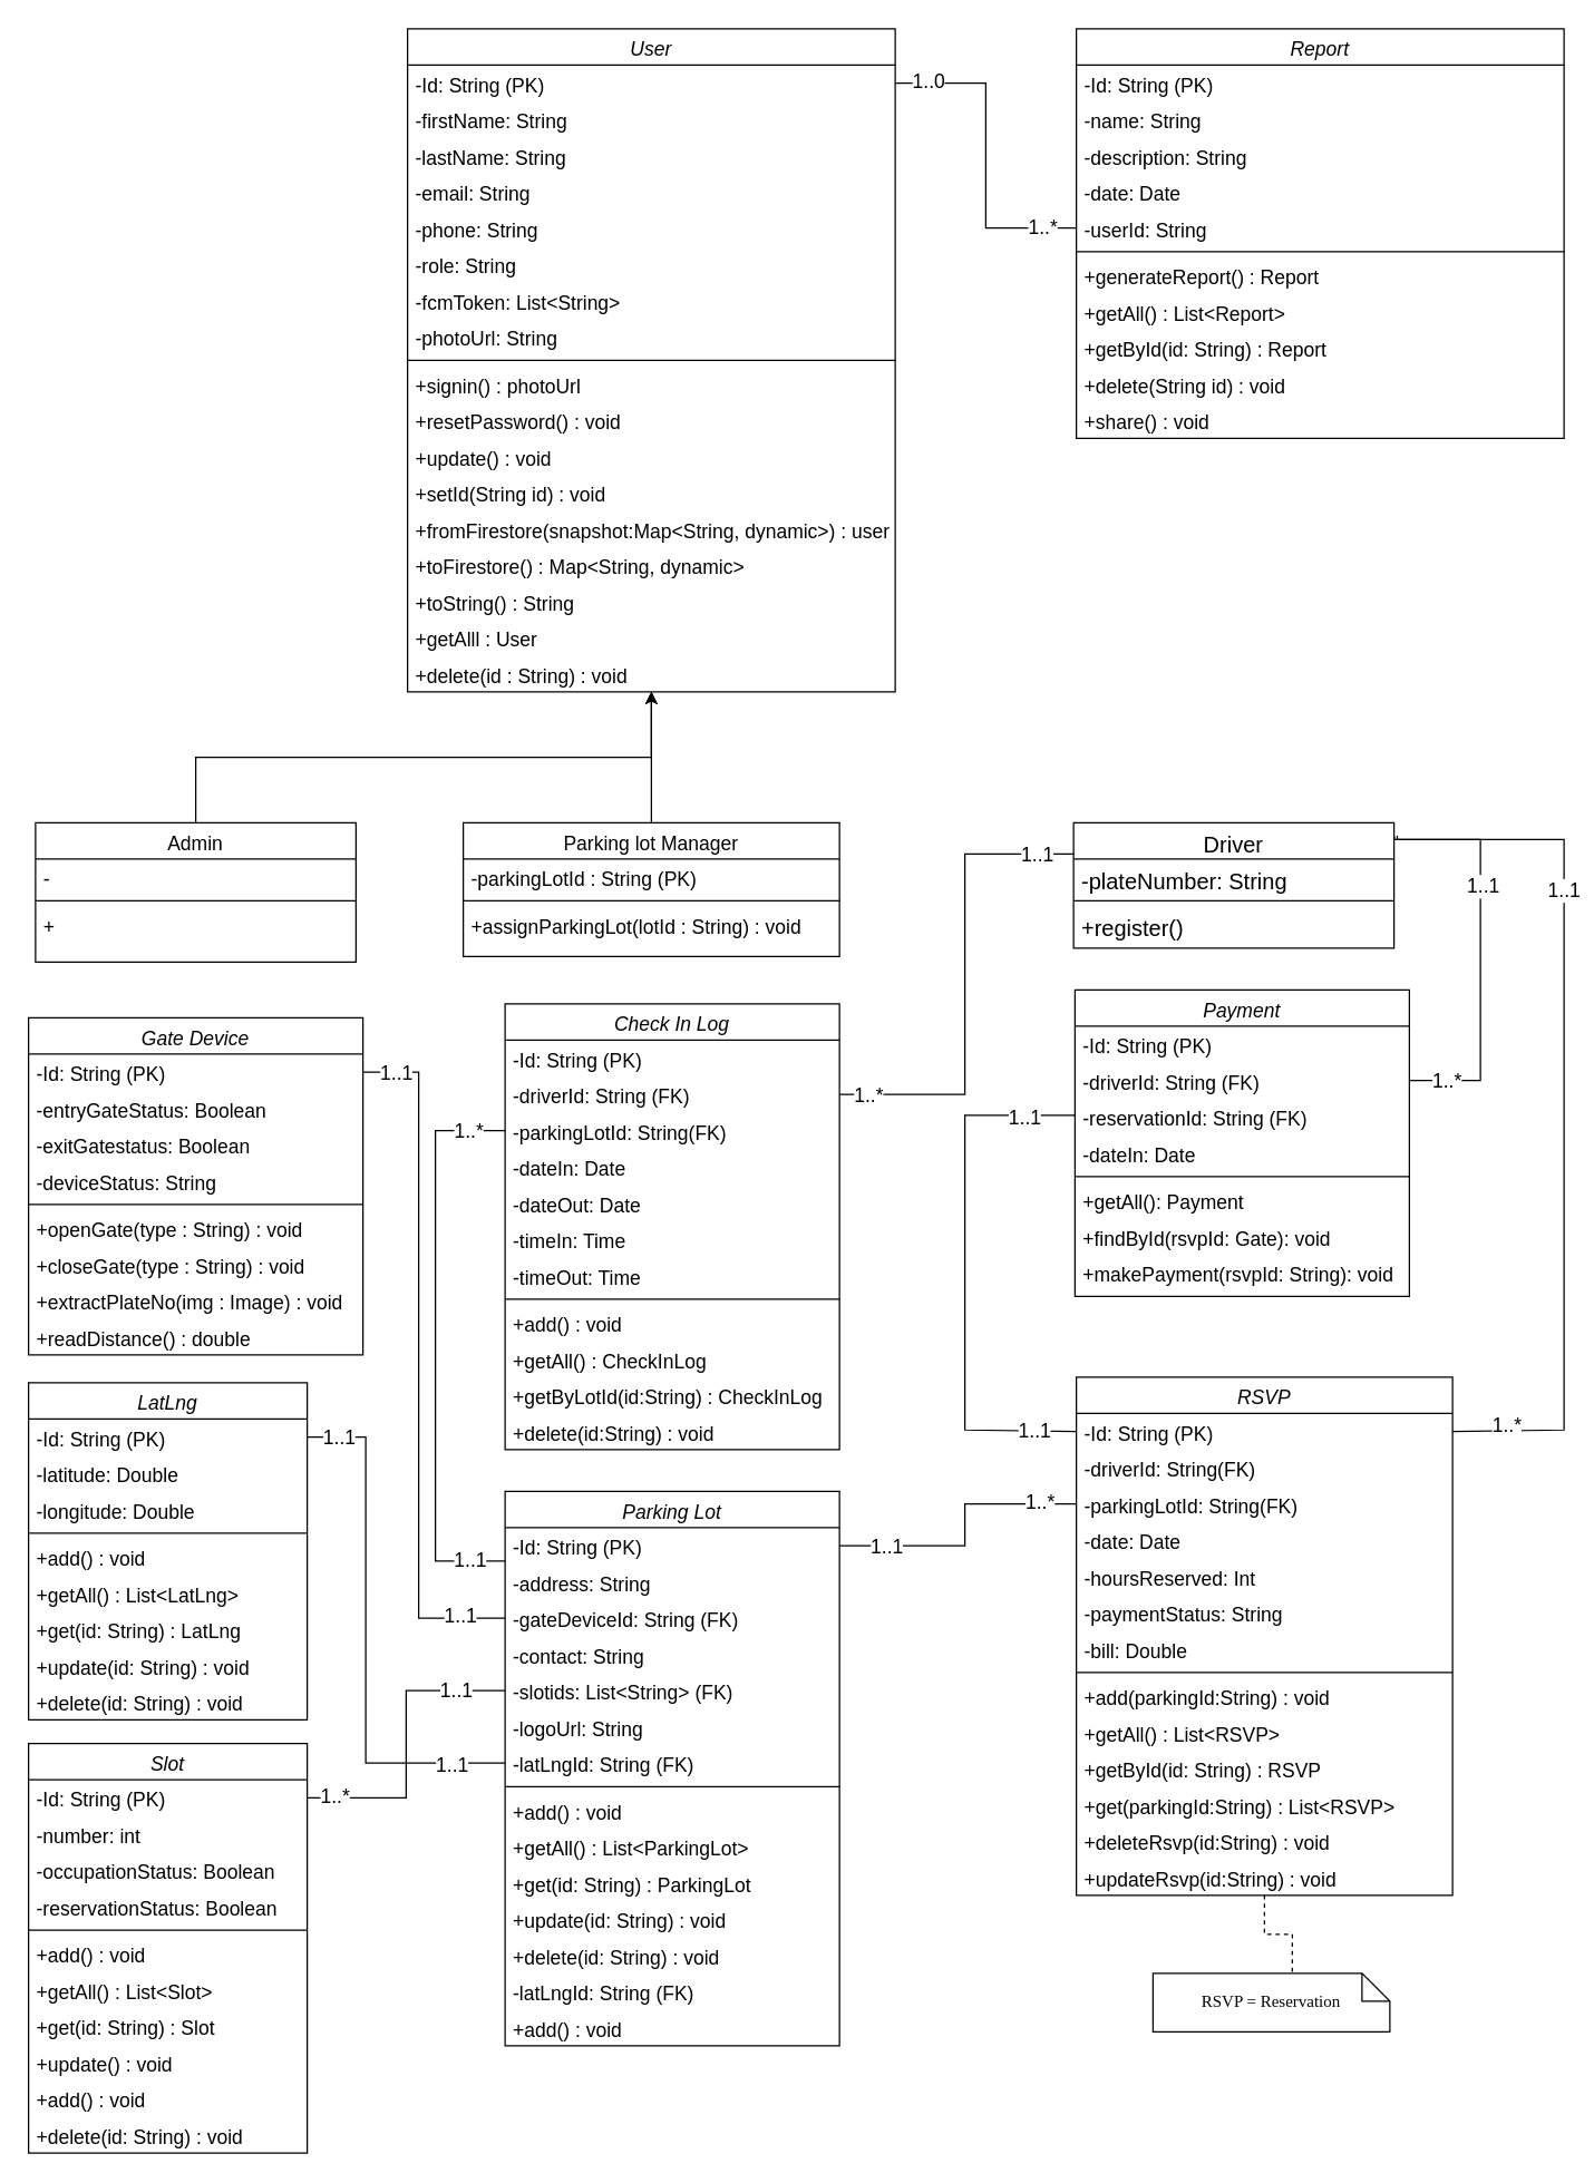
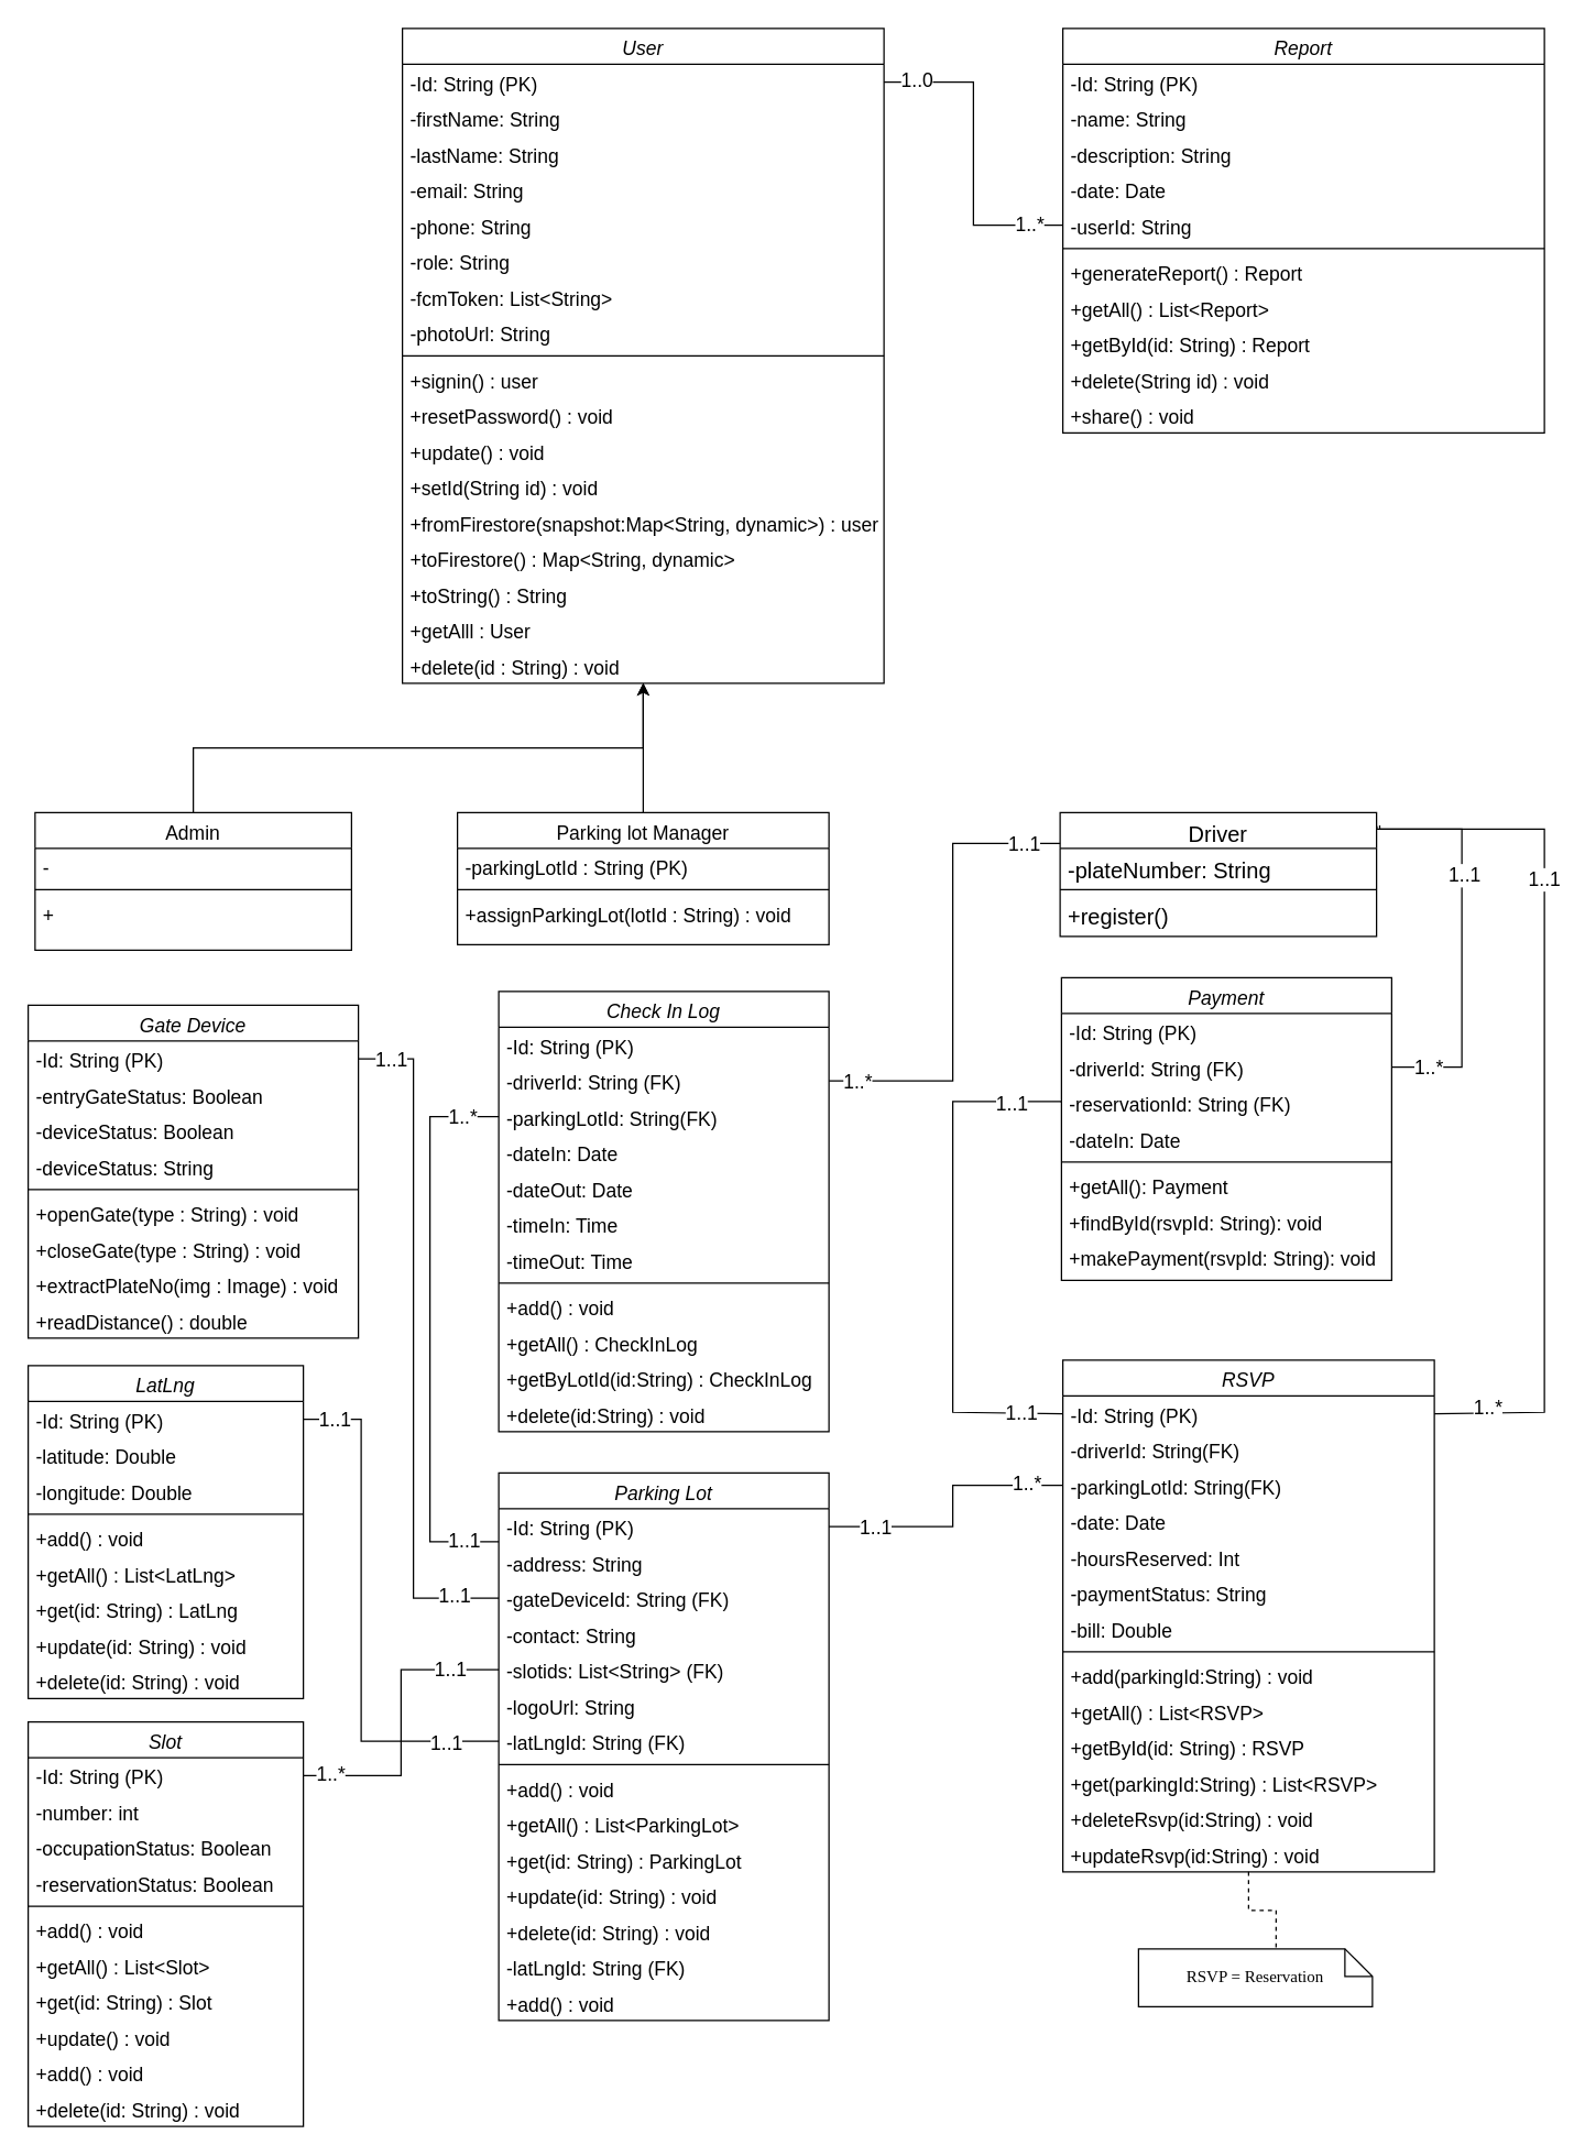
- <mxCell id="12" value="+signin() : photoUrl" style="text;align=left;verticalAlign=top;spacingLeft=4;spacingRight=4;overflow=hidden;rotatable=0;points=[[0,0.5],[1,0.5]];portConstraint=eastwest;fontSize=14;" parent="2" vertex="1"><mxGeometry y="242" width="350" height="26" as="geometry" /></mxCell>
+ <mxCell id="12" value="+signin() : user" style="text;align=left;verticalAlign=top;spacingLeft=4;spacingRight=4;overflow=hidden;rotatable=0;points=[[0,0.5],[1,0.5]];portConstraint=eastwest;fontSize=14;" parent="2" vertex="1"><mxGeometry y="242" width="350" height="26" as="geometry" /></mxCell>
- <mxCell id="57" value="-exitGatestatus: Boolean" style="text;align=left;verticalAlign=top;spacingLeft=4;spacingRight=4;overflow=hidden;rotatable=0;points=[[0,0.5],[1,0.5]];portConstraint=eastwest;rounded=0;shadow=0;html=0;fontSize=14;" parent="54" vertex="1"><mxGeometry y="78" width="240" height="26" as="geometry" /></mxCell>
+ <mxCell id="57" value="-deviceStatus: Boolean" style="text;align=left;verticalAlign=top;spacingLeft=4;spacingRight=4;overflow=hidden;rotatable=0;points=[[0,0.5],[1,0.5]];portConstraint=eastwest;rounded=0;shadow=0;html=0;fontSize=14;" parent="54" vertex="1"><mxGeometry y="78" width="240" height="26" as="geometry" /></mxCell>
- <mxCell id="121" value="+findById(rsvpId: Gate): void" style="text;align=left;verticalAlign=top;spacingLeft=4;spacingRight=4;overflow=hidden;rotatable=0;points=[[0,0.5],[1,0.5]];portConstraint=eastwest;fontSize=14;" parent="114" vertex="1"><mxGeometry y="164" width="240" height="26" as="geometry" /></mxCell>
+ <mxCell id="121" value="+findById(rsvpId: String): void" style="text;align=left;verticalAlign=top;spacingLeft=4;spacingRight=4;overflow=hidden;rotatable=0;points=[[0,0.5],[1,0.5]];portConstraint=eastwest;fontSize=14;" parent="114" vertex="1"><mxGeometry y="164" width="240" height="26" as="geometry" /></mxCell>
